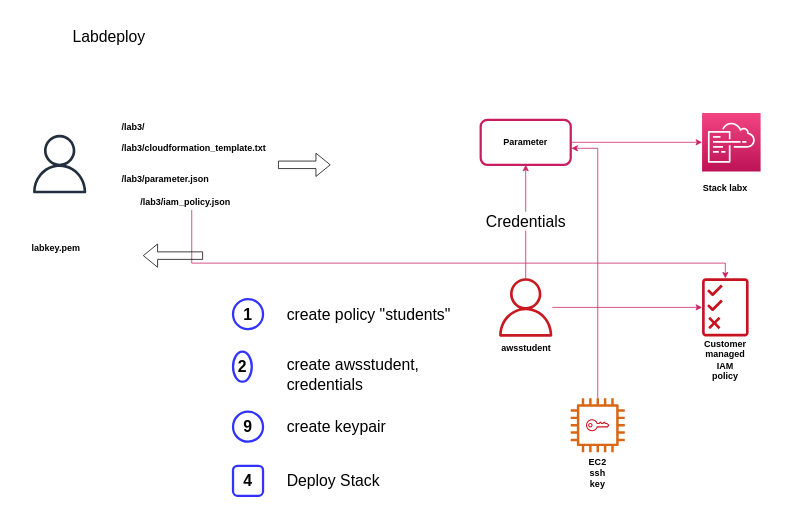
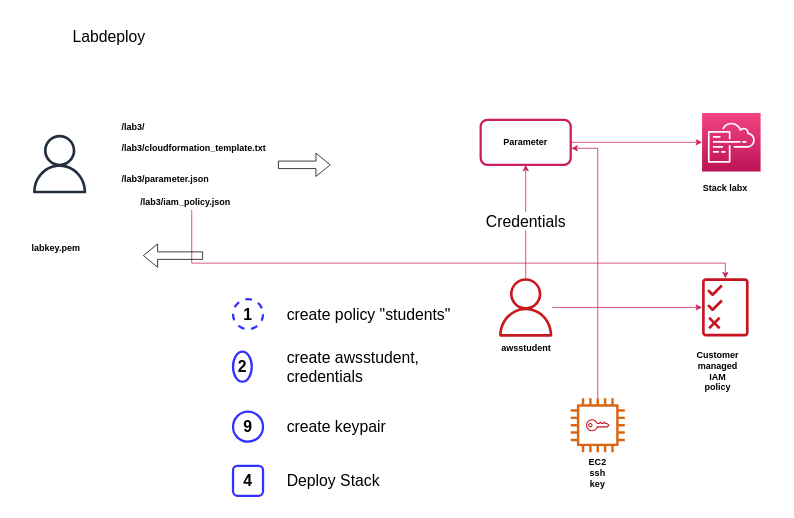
- <mxCell id="16" value="&lt;b style=&quot;font-size: 21px;&quot;&gt;1&lt;/b&gt;" style="ellipse;whiteSpace=wrap;html=1;aspect=fixed;strokeWidth=3;align=center;fillColor=none;strokeColor=#3333FF;fontSize=21;" parent="1" vertex="1"><mxGeometry x="310" y="398" width="40" height="40" as="geometry" /></mxCell>
+ <mxCell id="16" value="&lt;b style=&quot;font-size: 21px;&quot;&gt;1&lt;/b&gt;" style="ellipse;whiteSpace=wrap;html=1;aspect=fixed;strokeWidth=3;align=center;fillColor=none;strokeColor=#3333FF;fontSize=21;dashed=1;" parent="1" vertex="1"><mxGeometry x="310" y="398" width="40" height="40" as="geometry" /></mxCell>
- <mxCell id="28" value="Customer managed IAM policy" style="text;html=1;strokeColor=none;fillColor=none;align=center;verticalAlign=middle;whiteSpace=wrap;rounded=0;fontStyle=1" vertex="1" parent="1"><mxGeometry x="946" y="458" width="40" height="42" as="geometry" /></mxCell>
+ <mxCell id="28" value="Customer managed IAM policy" style="text;html=1;strokeColor=none;fillColor=none;align=center;verticalAlign=middle;whiteSpace=wrap;rounded=0;fontStyle=1" vertex="1" parent="1"><mxGeometry x="936" y="473" width="40" height="42" as="geometry" /></mxCell>
- <mxCell id="19" value="create awsstudent, credentials" style="text;html=1;strokeColor=none;fillColor=none;align=left;verticalAlign=middle;whiteSpace=wrap;rounded=0;fontSize=21;" parent="1" vertex="1"><mxGeometry x="380" y="470" width="250" height="56" as="geometry" /></mxCell>
+ <mxCell id="19" value="create awsstudent, credentials" style="text;html=1;strokeColor=none;fillColor=none;align=left;verticalAlign=middle;whiteSpace=wrap;rounded=0;fontSize=21;" parent="1" vertex="1"><mxGeometry x="380" y="460" width="250" height="56" as="geometry" /></mxCell>
